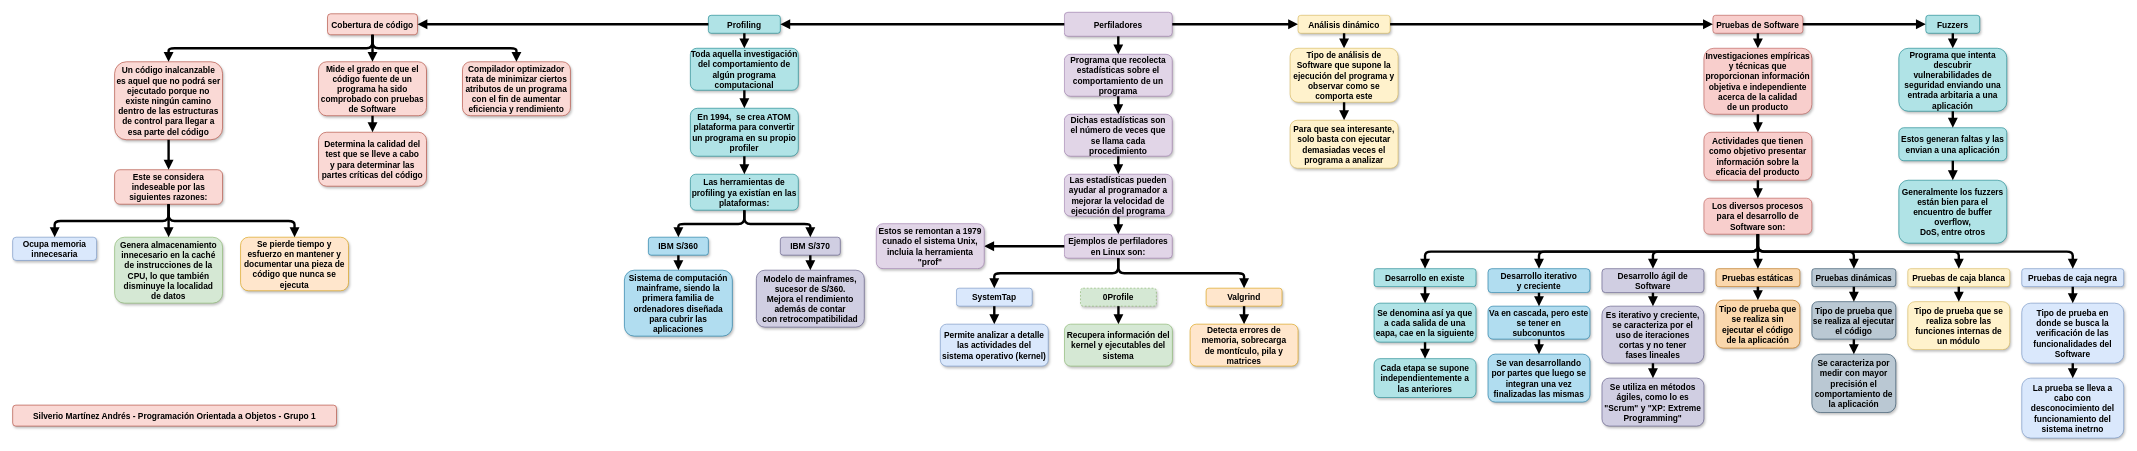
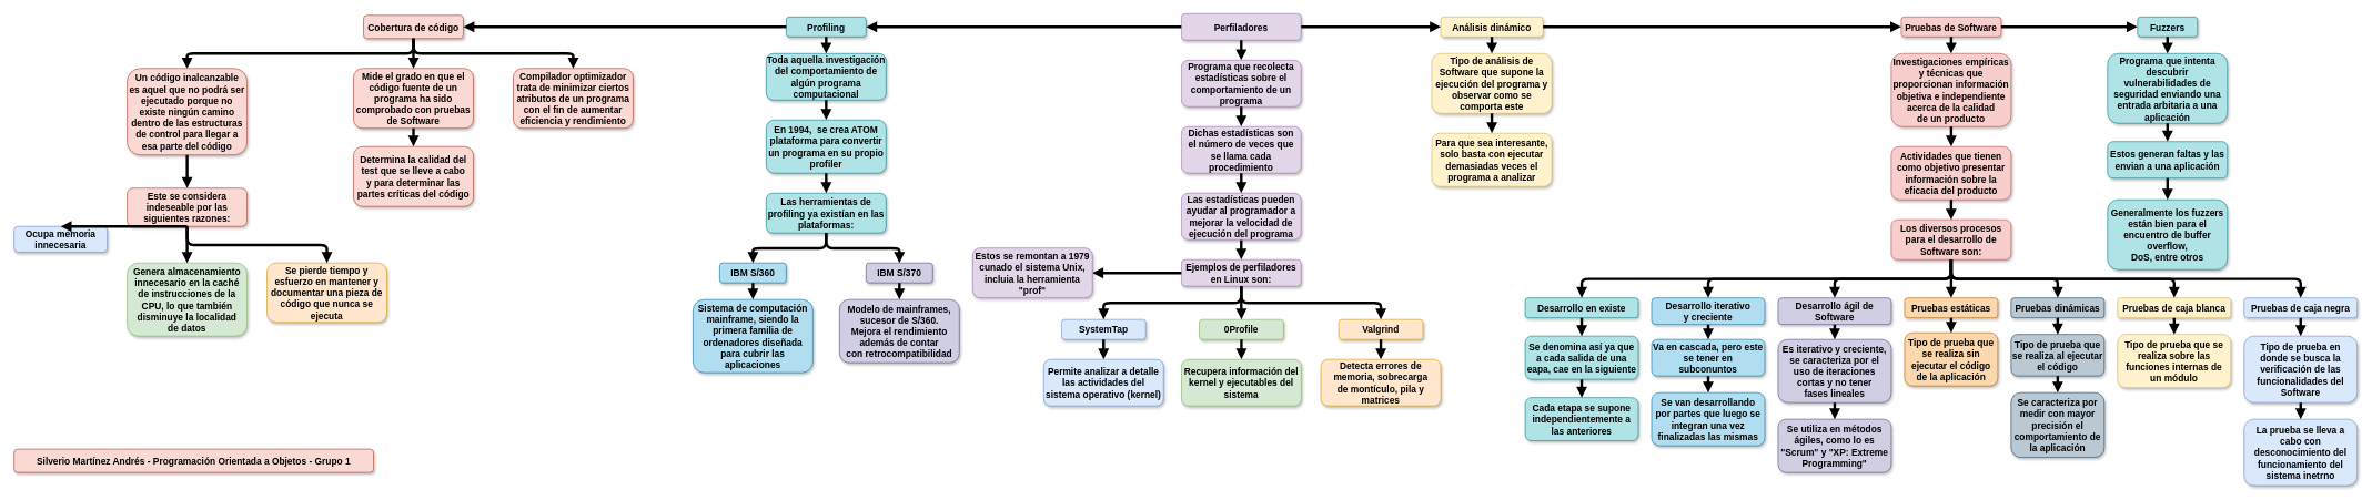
- <mxCell id="98" value="Ocupa memoria &#10;innecesaria" style="rounded=1;fillColor=#dae8fc;strokeColor=#6c8ebf;shadow=1;fontStyle=1;fontSize=14;align=center;horizontal=1;verticalAlign=middle;" vertex="1" parent="1"><mxGeometry x="20" y="395" width="140" height="38.75" as="geometry" /></mxCell>
+ <mxCell id="98" value="Ocupa memoria &#10;innecesaria" style="rounded=1;fillColor=#dae8fc;strokeColor=#6c8ebf;shadow=1;fontStyle=1;fontSize=14;align=center;horizontal=1;verticalAlign=middle;" vertex="1" parent="1"><mxGeometry x="20" y="340" width="140" height="38.75" as="geometry" /></mxCell>
+ <mxCell id="16" value="" style="edgeStyle=elbowEdgeStyle;elbow=vertical;strokeWidth=4;endArrow=block;endFill=1;fontStyle=1;entryX=0.5;entryY=0;entryDx=0;entryDy=0;exitX=0.5;exitY=1;exitDx=0;exitDy=0;" parent="1" source="10" target="12" edge="1"><mxGeometry x="211" y="1605.21" width="100" height="100" as="geometry"><mxPoint x="2030" y="410" as="sourcePoint" /><mxPoint x="2093.25" y="500" as="targetPoint" /><Array as="points" /></mxGeometry></mxCell>
- <mxCell id="12" value="0Profile" style="rounded=1;fillColor=#d5e8d4;strokeColor=#82b366;shadow=1;fontStyle=1;fontSize=14;align=center;horizontal=1;verticalAlign=middle;dashed=1;" parent="1" vertex="1"><mxGeometry x="1800.5" y="480" width="126.5" height="30" as="geometry" /></mxCell>
+ <mxCell id="12" value="0Profile" style="rounded=1;fillColor=#d5e8d4;strokeColor=#82b366;shadow=1;fontStyle=1;fontSize=14;align=center;horizontal=1;verticalAlign=middle;" parent="1" vertex="1"><mxGeometry x="1800.5" y="480" width="126.5" height="30" as="geometry" /></mxCell>
